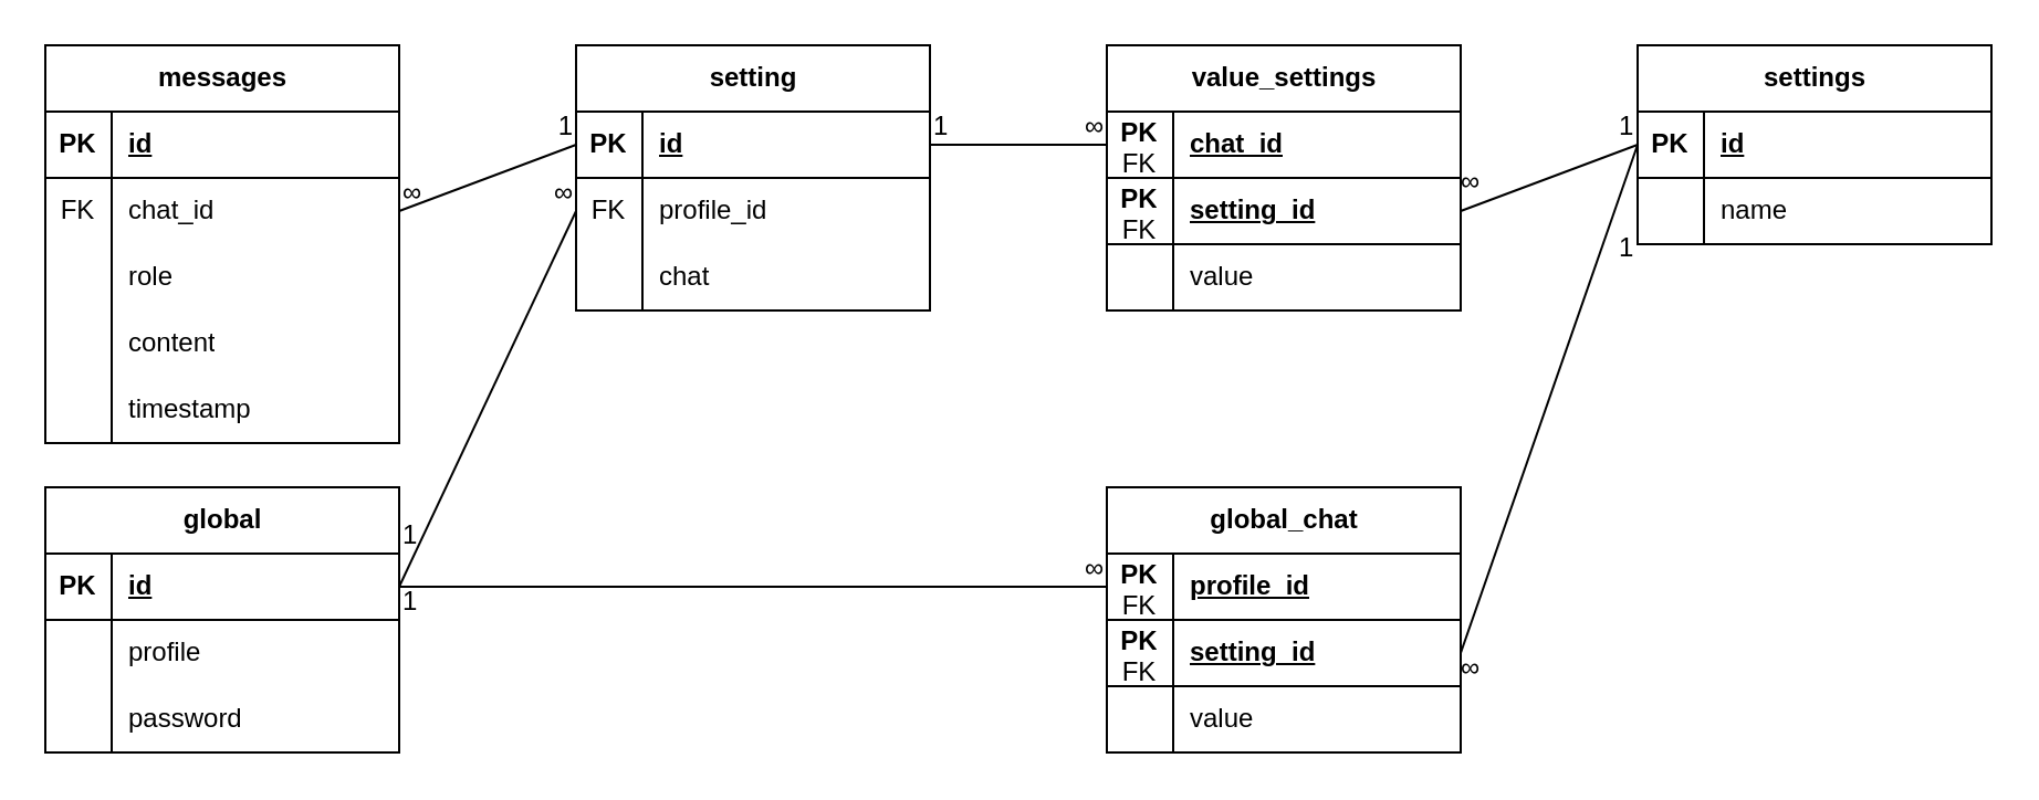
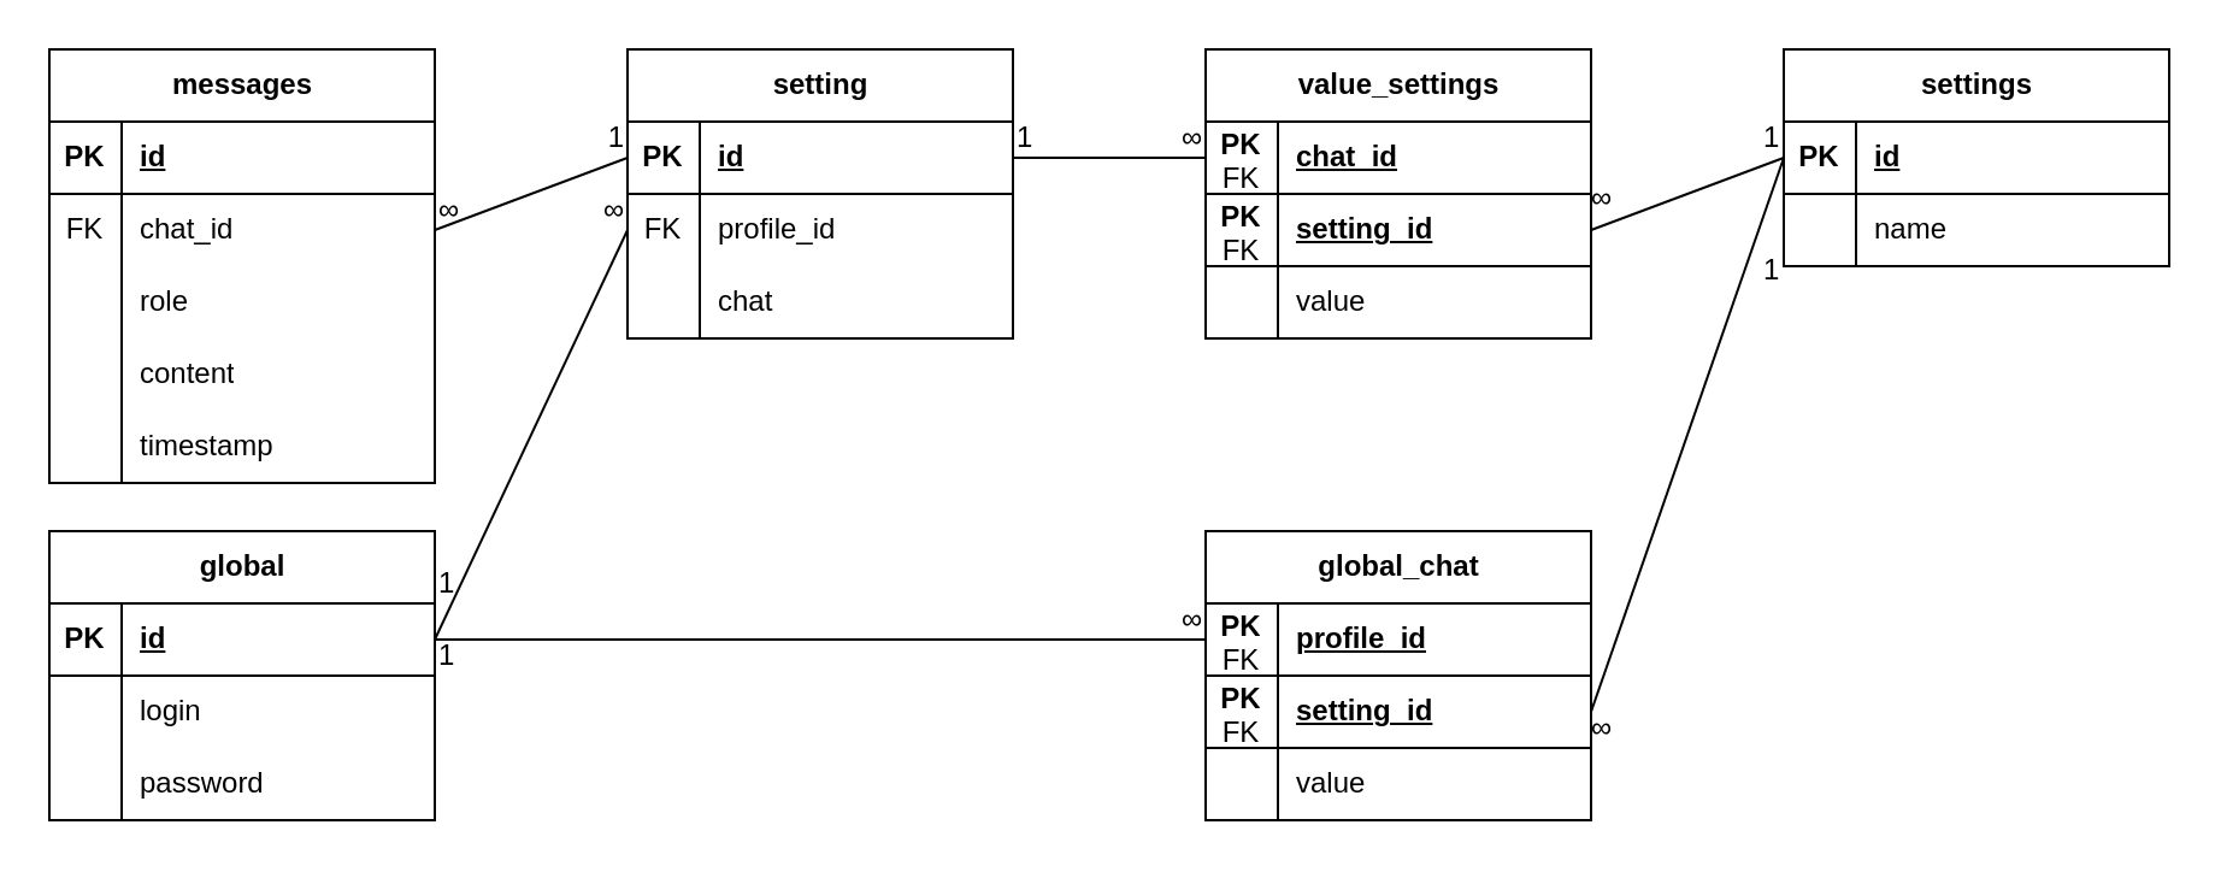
- <mxCell id="8" value="profile" style="shape=partialRectangle;connectable=0;fillColor=none;top=0;left=0;bottom=0;right=0;align=left;spacingLeft=6;overflow=hidden;whiteSpace=wrap;html=1;" vertex="1" parent="6"><mxGeometry x="30" width="130" height="30" as="geometry"><mxRectangle width="130" height="30" as="alternateBounds" /></mxGeometry></mxCell>
+ <mxCell id="8" value="login" style="shape=partialRectangle;connectable=0;fillColor=none;top=0;left=0;bottom=0;right=0;align=left;spacingLeft=6;overflow=hidden;whiteSpace=wrap;html=1;" vertex="1" parent="6"><mxGeometry x="30" width="130" height="30" as="geometry"><mxRectangle width="130" height="30" as="alternateBounds" /></mxGeometry></mxCell>
